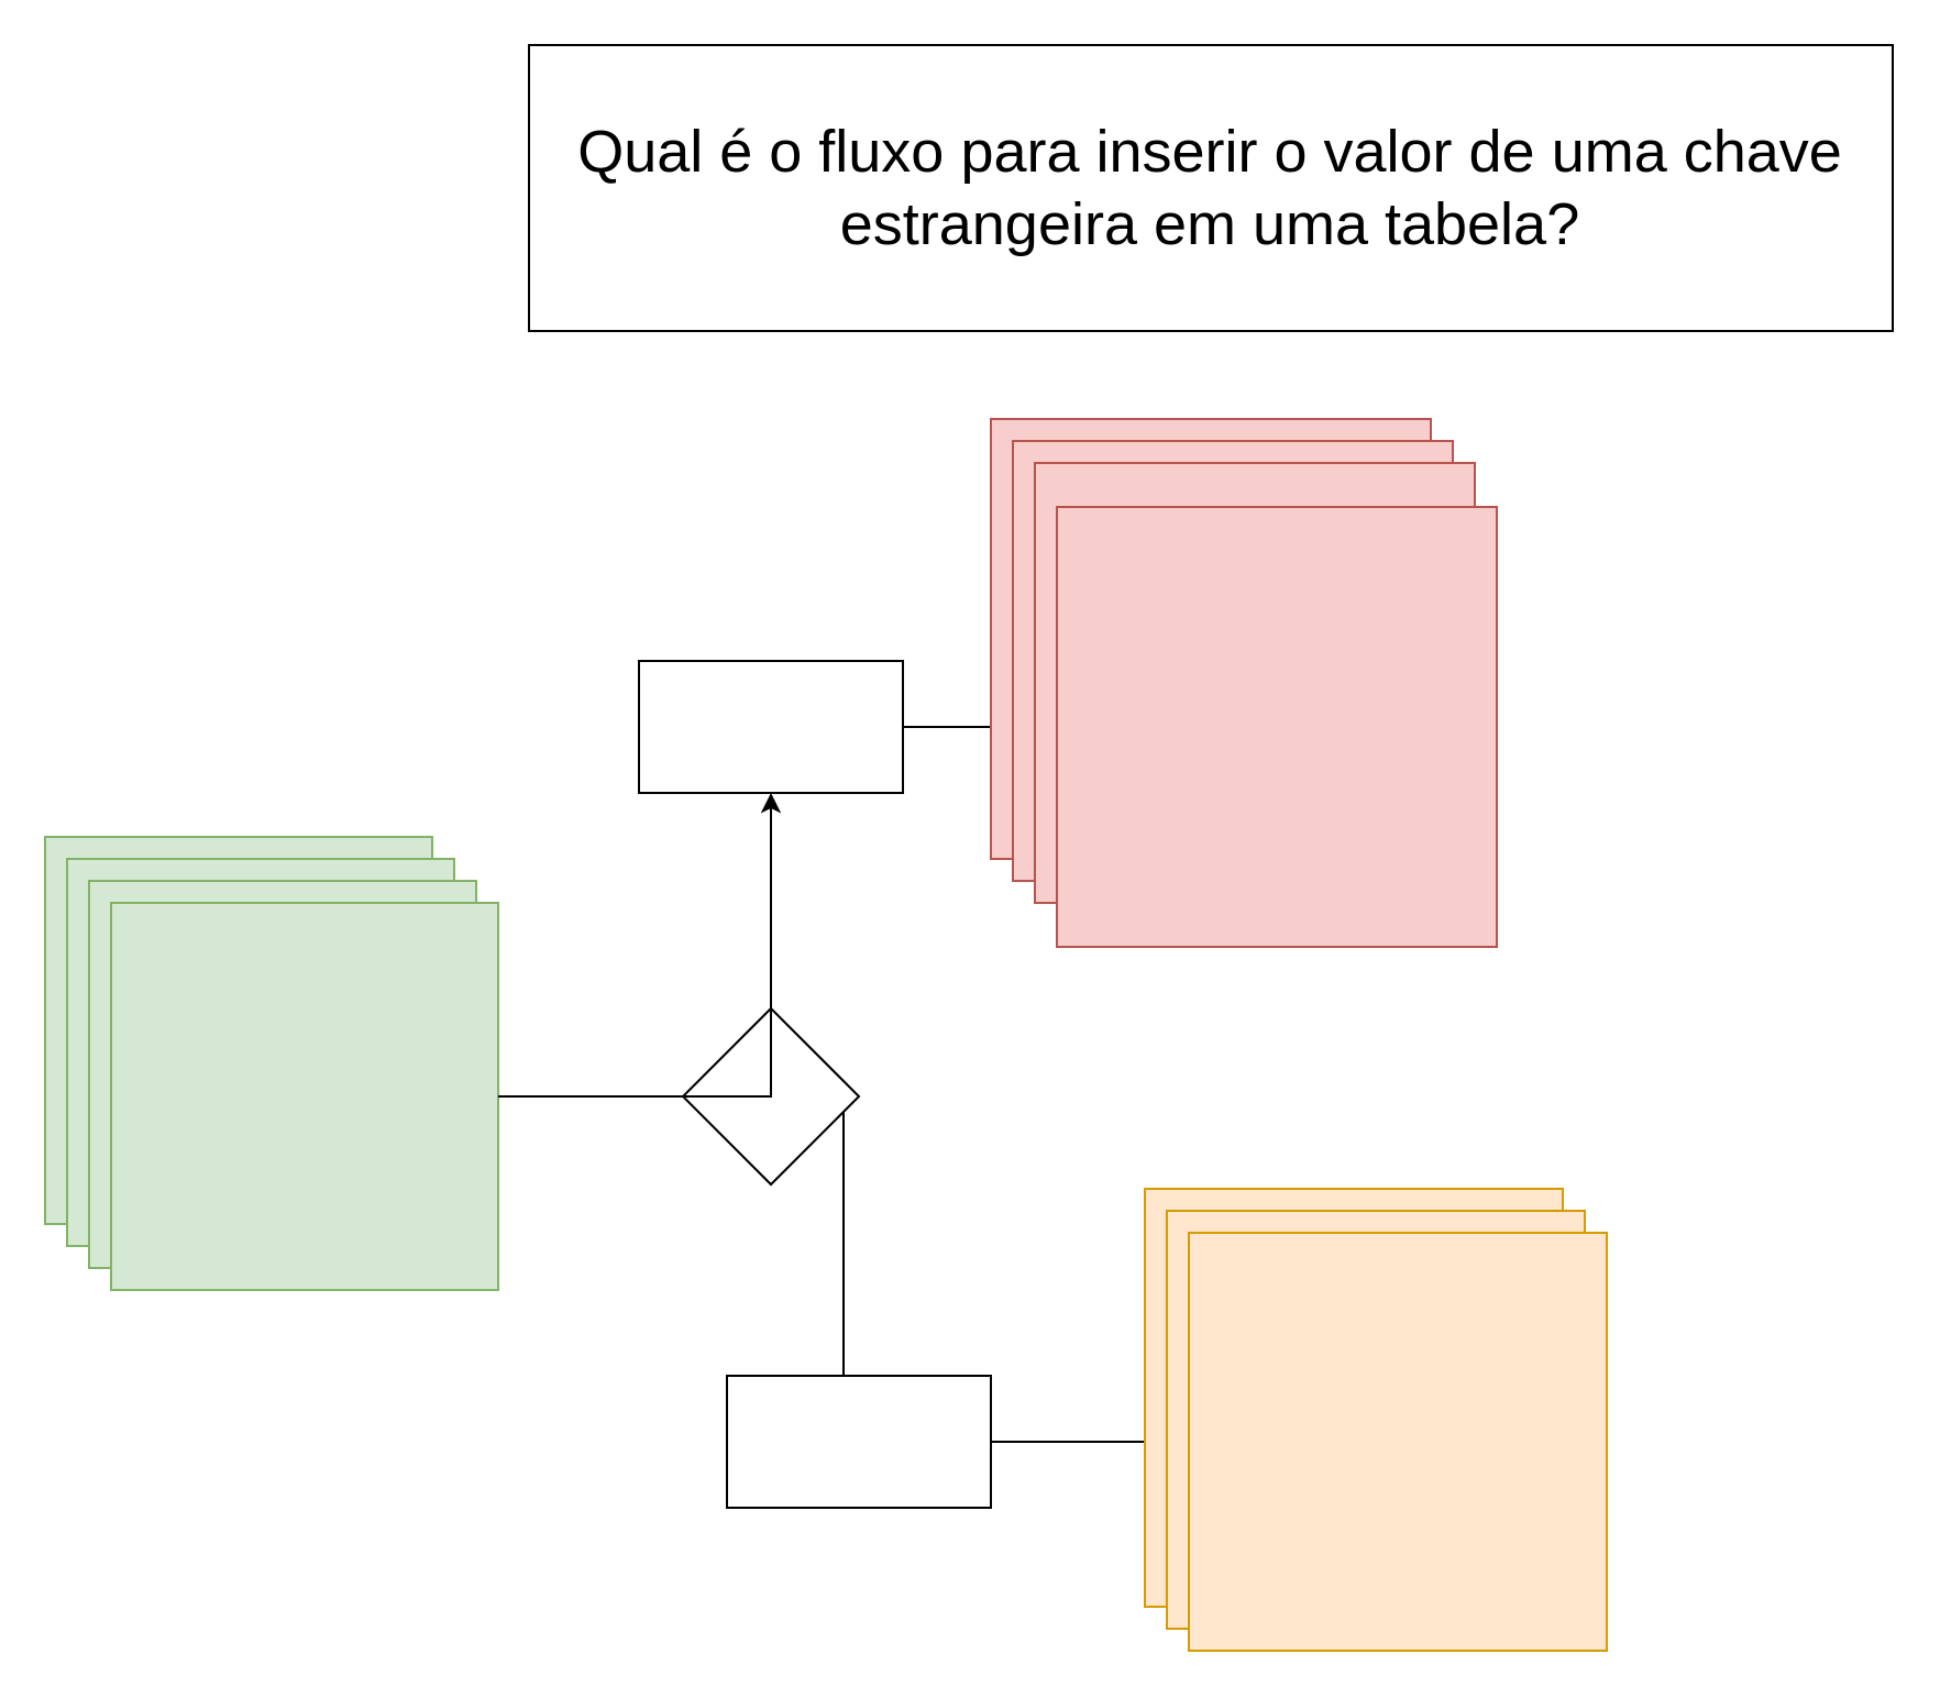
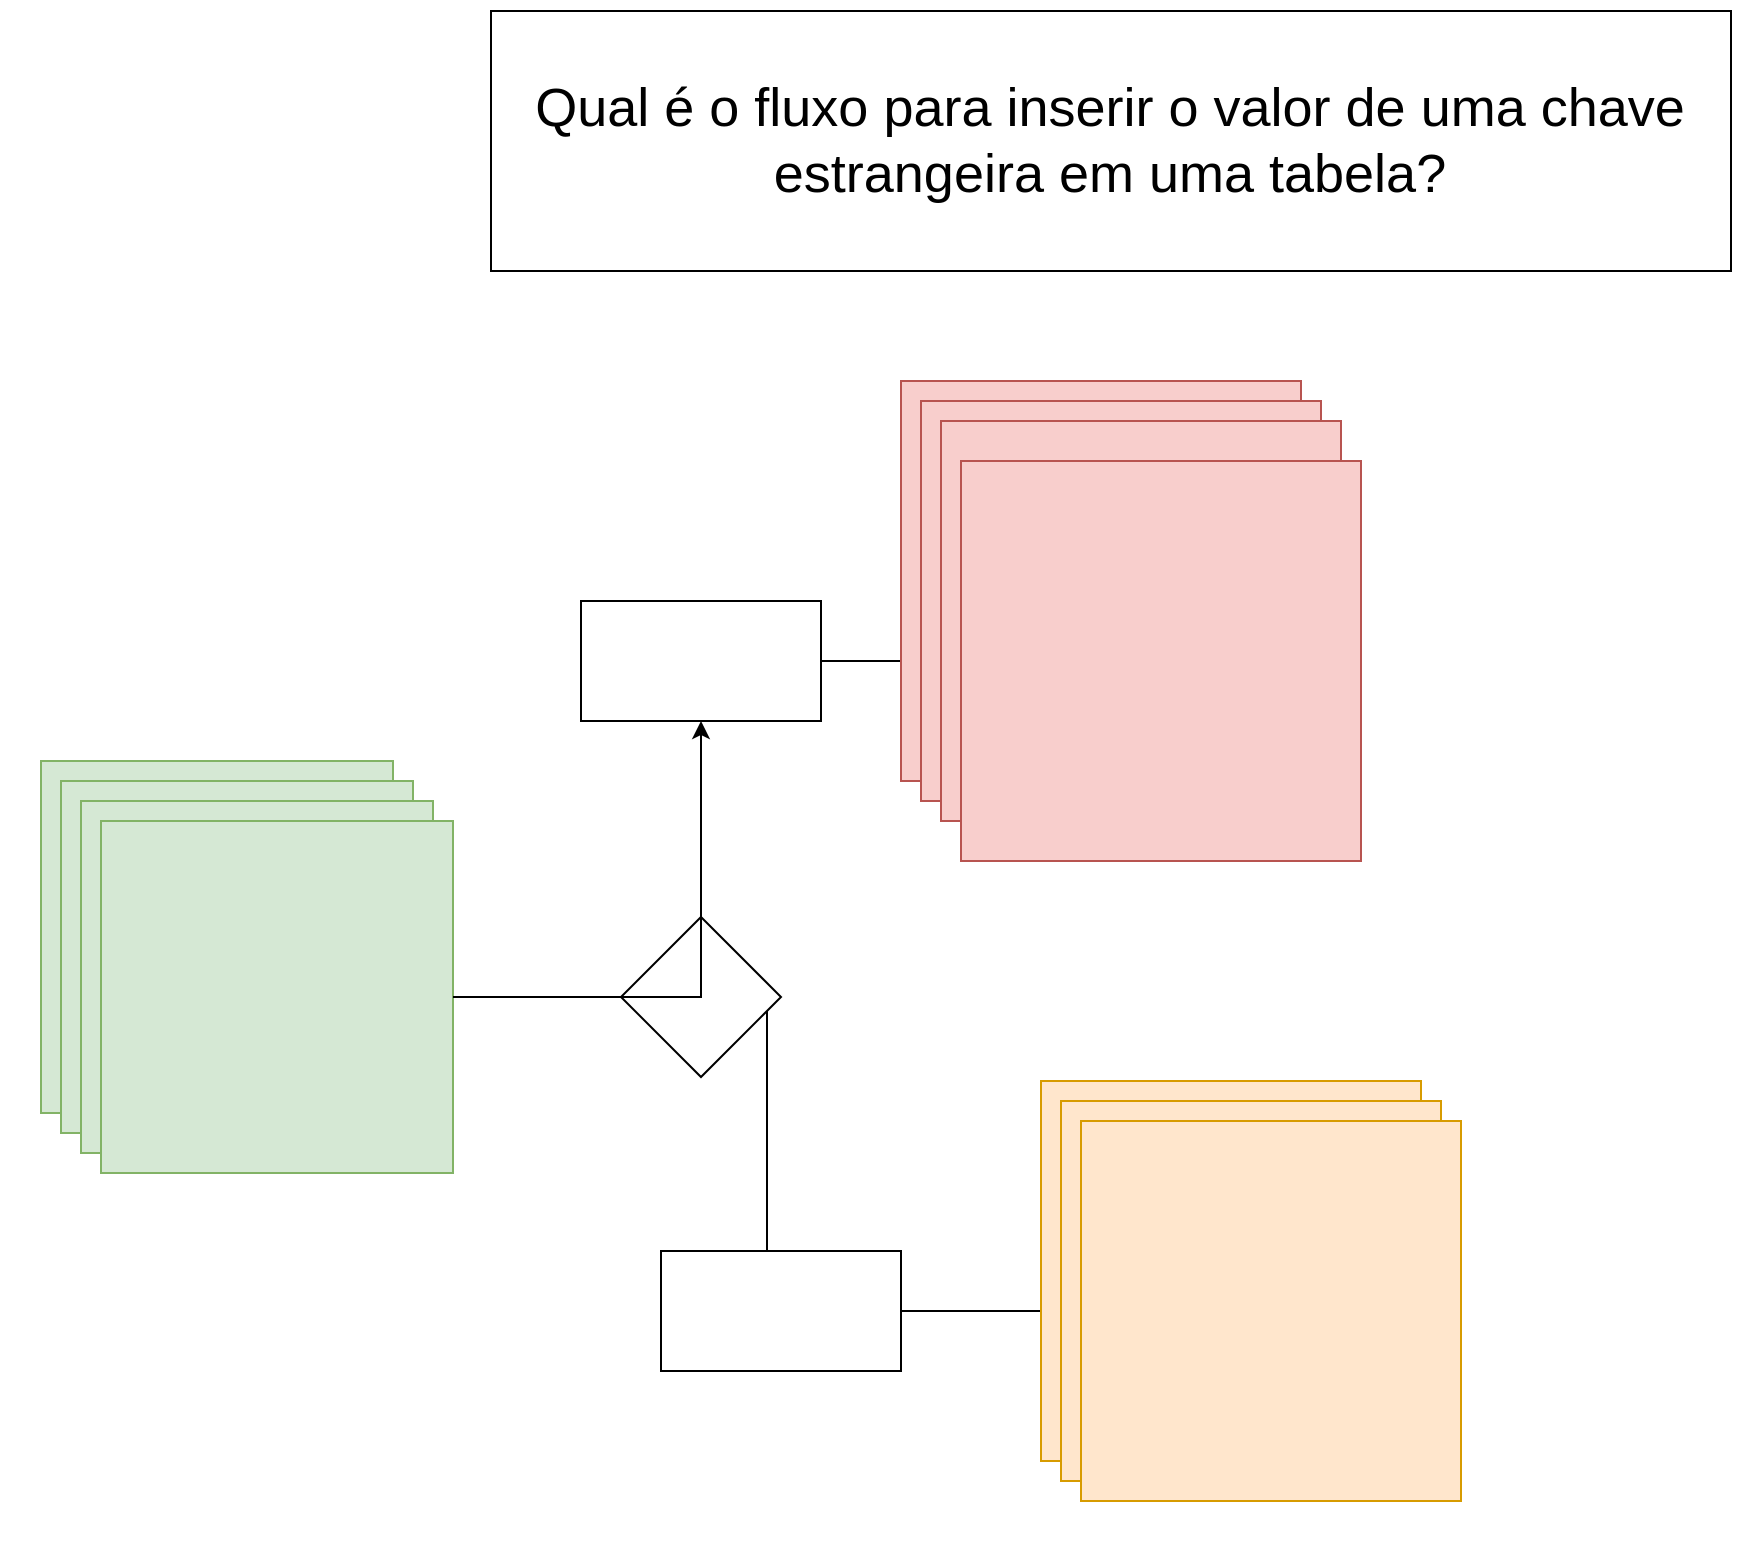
- <mxCell id="2" value="&lt;font style=&quot;font-size: 27px&quot;&gt;Qual é o fluxo para inserir o valor de uma chave estrangeira em uma tabela?&lt;/font&gt;" style="rounded=0;whiteSpace=wrap;html=1;" vertex="1" parent="1"><mxGeometry x="240" y="20" width="620" height="130" as="geometry" /></mxCell>
+ <mxCell id="2" value="&lt;font style=&quot;font-size: 27px&quot;&gt;Qual é o fluxo para inserir o valor de uma chave estrangeira em uma tabela?&lt;/font&gt;" style="rounded=0;whiteSpace=wrap;html=1;" vertex="1" parent="1"><mxGeometry x="245" y="5" width="620" height="130" as="geometry" /></mxCell>
